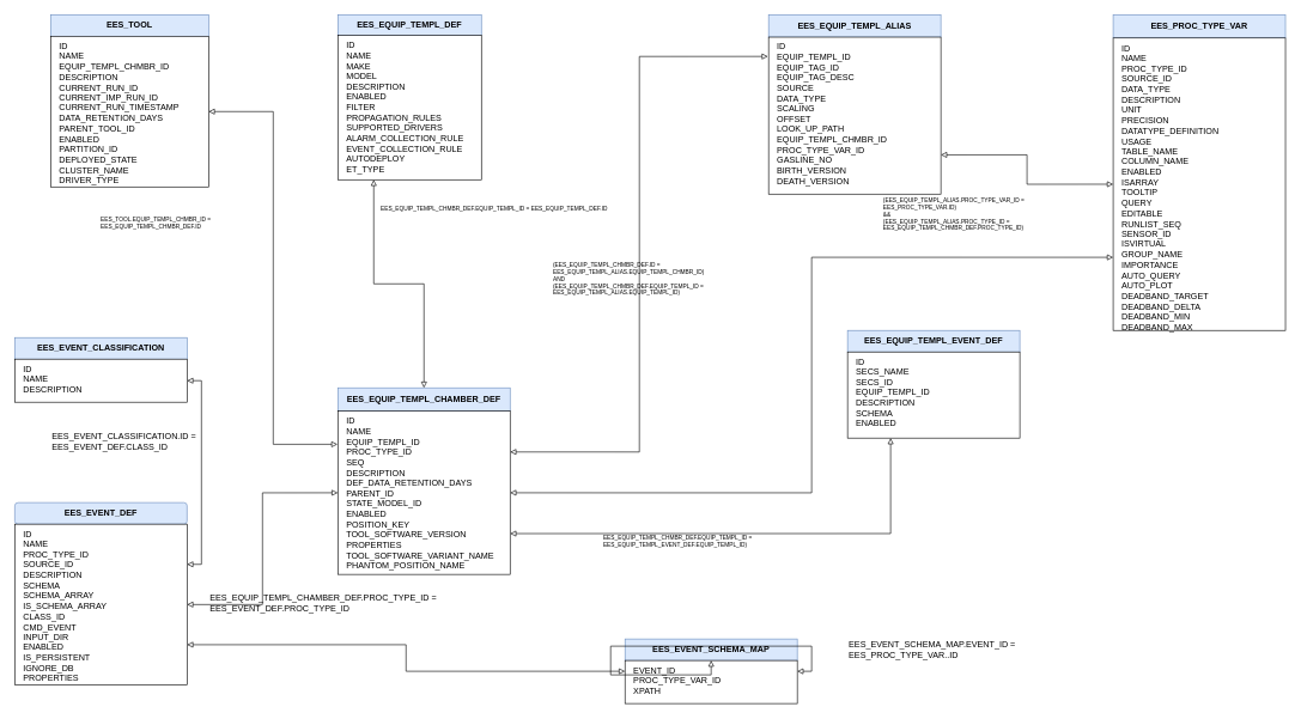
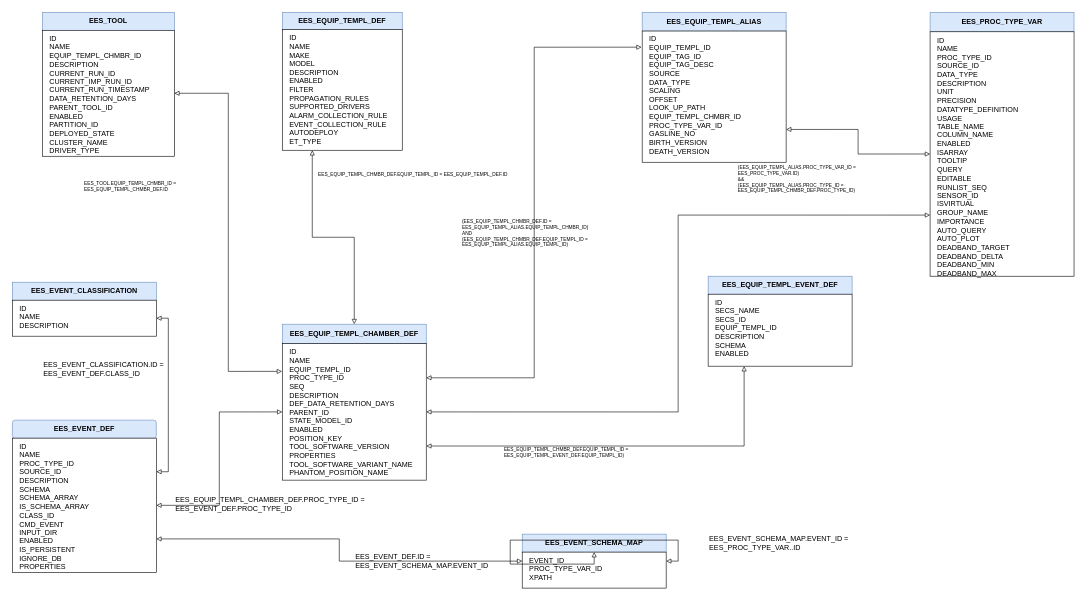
+ <mxCell id="46" value="&lt;div&gt;&lt;span style=&quot;font-size: 12px&quot;&gt;EES_EVENT_DEF.ID =&lt;/span&gt;&lt;/div&gt;&lt;div&gt;&lt;span style=&quot;font-size: 12px&quot;&gt;EES_EVENT_SCHEMA_MAP.EVENT_ID&lt;/span&gt;&lt;/div&gt;" style="text;html=1;align=left;verticalAlign=middle;resizable=0;points=[];autosize=1;strokeColor=none;fontSize=8;fontColor=none;" parent="1" vertex="1"><mxGeometry x="590" y="920" width="240" height="30" as="geometry" /></mxCell>
